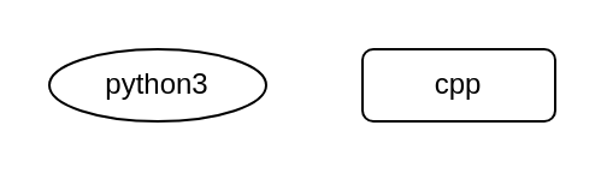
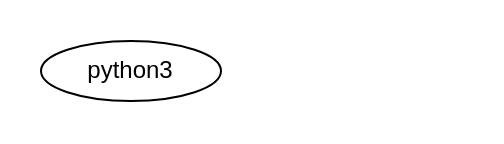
- <mxCell id="3" value="cpp" style="rounded=1;whiteSpace=wrap;html=1;" vertex="1" parent="1"><mxGeometry x="150" y="20" width="80" height="30" as="geometry" /></mxCell>
